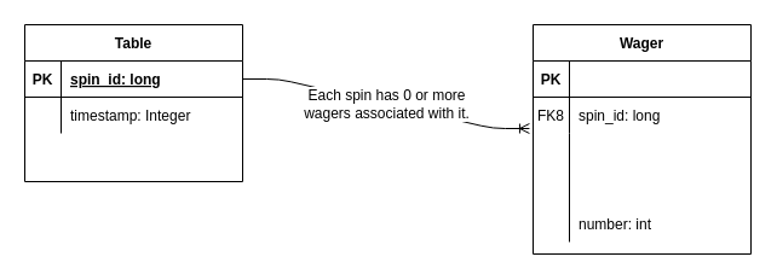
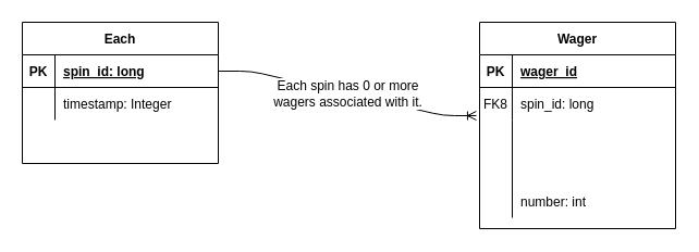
- <mxCell id="2" value="Table" style="shape=table;startSize=30;container=1;collapsible=1;childLayout=tableLayout;fixedRows=1;rowLines=0;fontStyle=1;align=center;resizeLast=1;" vertex="1" parent="1"><mxGeometry x="20" y="20" width="180" height="130" as="geometry" /></mxCell>
+ <mxCell id="2" value="Each" style="shape=table;startSize=30;container=1;collapsible=1;childLayout=tableLayout;fixedRows=1;rowLines=0;fontStyle=1;align=center;resizeLast=1;" vertex="1" parent="1"><mxGeometry x="20" y="20" width="180" height="130" as="geometry" /></mxCell>
+ <mxCell id="14" value="wager_id" style="shape=partialRectangle;connectable=0;fillColor=none;top=0;left=0;bottom=0;right=0;align=left;spacingLeft=6;fontStyle=5;overflow=hidden;" vertex="1" parent="12"><mxGeometry x="30" width="150" height="30" as="geometry" /></mxCell>
